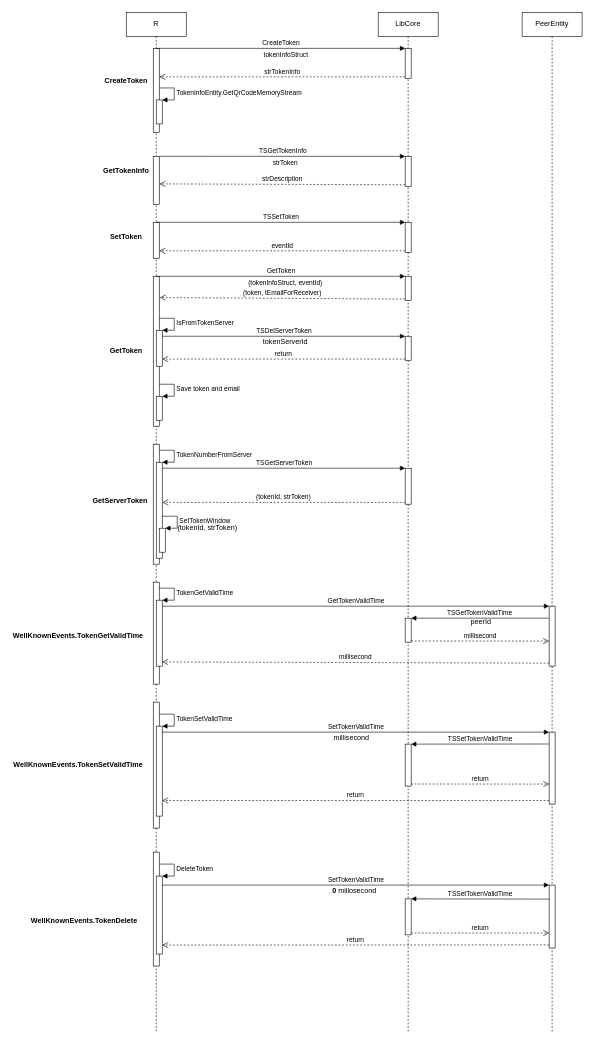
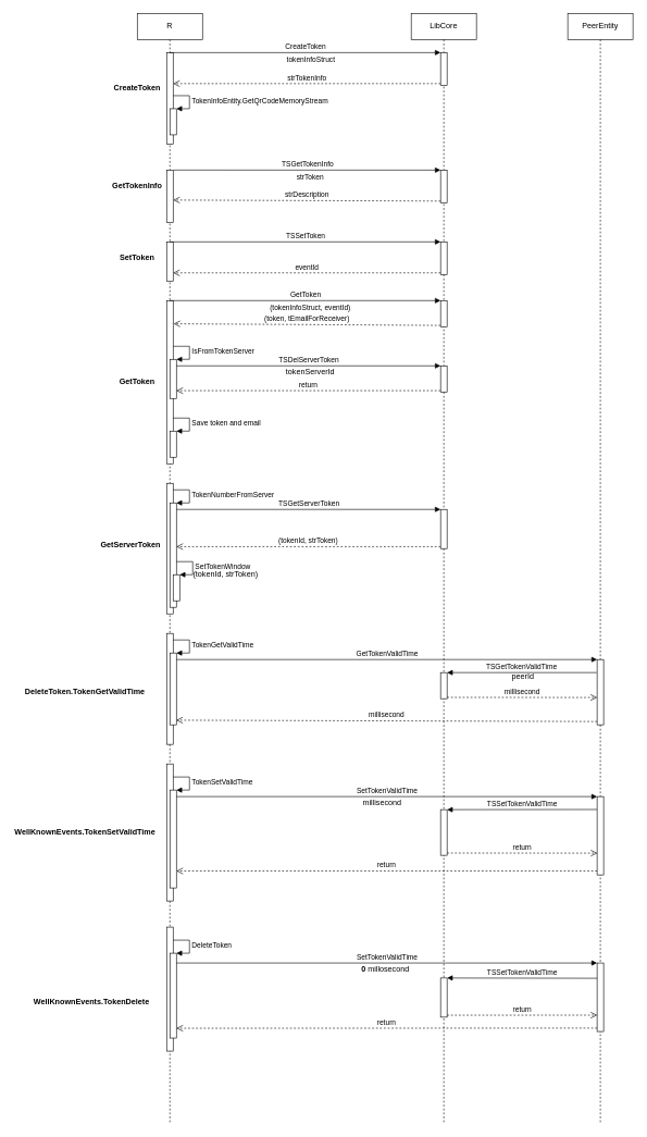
- <mxCell id="68" value="WellKnownEvents.TokenGetValidTime" style="text;align=center;fontStyle=1;verticalAlign=middle;spacingLeft=3;spacingRight=3;strokeColor=none;rotatable=0;points=[[0,0.5],[1,0.5]];portConstraint=eastwest;" vertex="1" parent="1"><mxGeometry x="20" y="1046" width="220" height="26" as="geometry" /></mxCell>
+ <mxCell id="68" value="DeleteToken.TokenGetValidTime" style="text;align=center;fontStyle=1;verticalAlign=middle;spacingLeft=3;spacingRight=3;strokeColor=none;rotatable=0;points=[[0,0.5],[1,0.5]];portConstraint=eastwest;" vertex="1" parent="1"><mxGeometry x="20" y="1046" width="220" height="26" as="geometry" /></mxCell>
